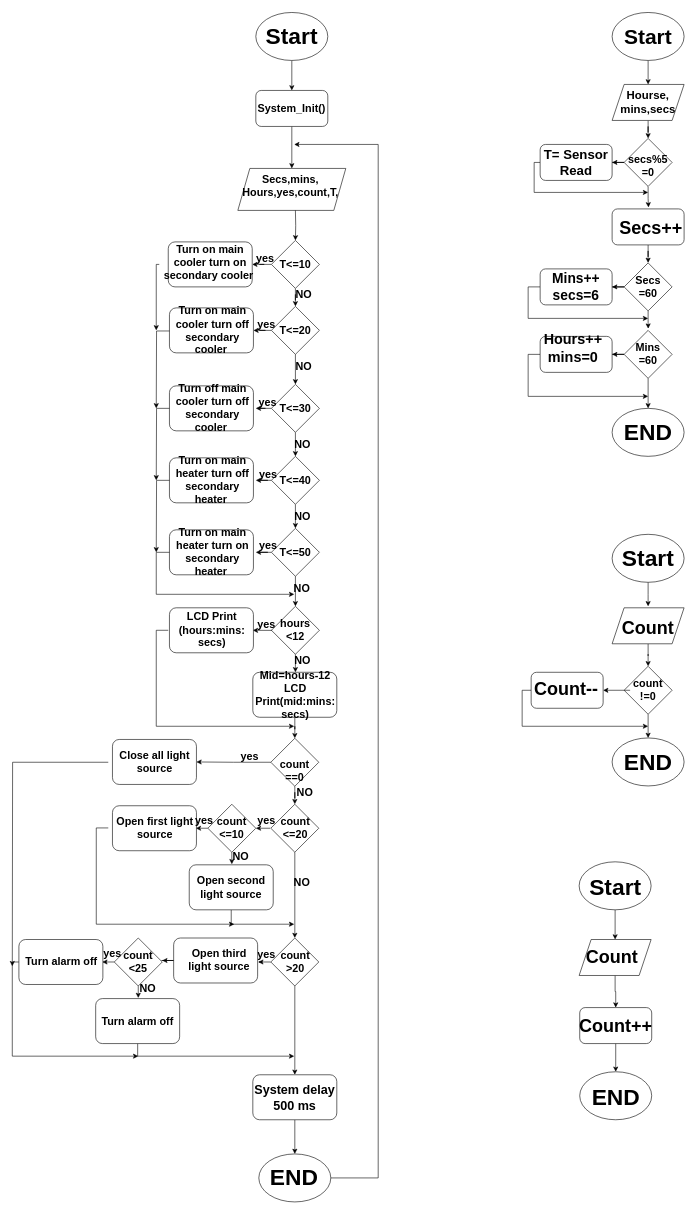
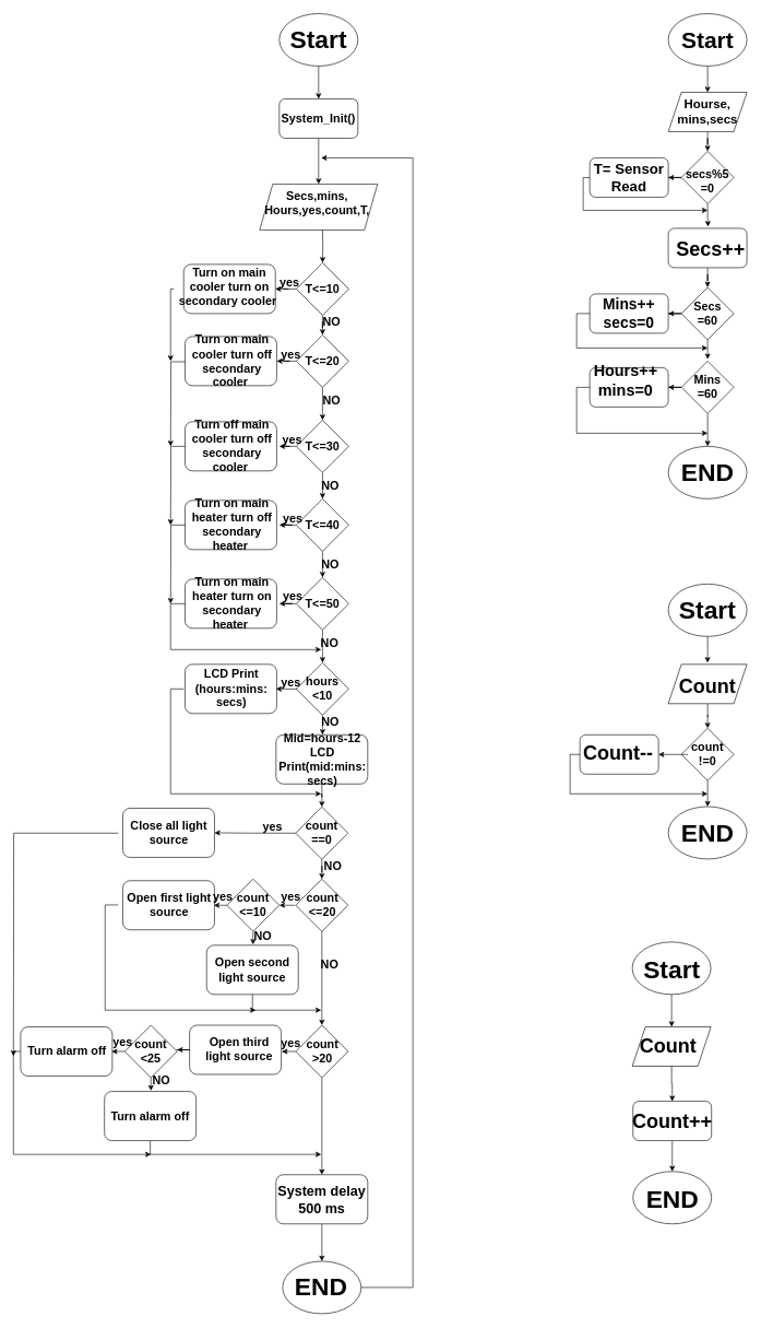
- <mxCell id="140" value="&lt;font style=&quot;font-size: 23px&quot;&gt;Mins++&lt;br&gt;secs=6&lt;/font&gt;" style="text;html=1;strokeColor=none;fillColor=none;align=center;verticalAlign=middle;whiteSpace=wrap;rounded=0;fontSize=18;fontStyle=1" vertex="1" parent="1"><mxGeometry x="915" y="461.25" width="90" height="32.5" as="geometry" /></mxCell>
+ <mxCell id="140" value="&lt;font style=&quot;font-size: 23px&quot;&gt;Mins++&lt;br&gt;secs=0&lt;/font&gt;" style="text;html=1;strokeColor=none;fillColor=none;align=center;verticalAlign=middle;whiteSpace=wrap;rounded=0;fontSize=18;fontStyle=1" vertex="1" parent="1"><mxGeometry x="915" y="461.25" width="90" height="32.5" as="geometry" /></mxCell>
- <mxCell id="59" value="hours &amp;lt;12" style="text;html=1;strokeColor=none;fillColor=none;align=center;verticalAlign=middle;whiteSpace=wrap;rounded=0;fontSize=18;fontStyle=1" vertex="1" parent="1"><mxGeometry x="456" y="1035" width="72" height="30" as="geometry" /></mxCell>
+ <mxCell id="59" value="hours &amp;lt;10" style="text;html=1;strokeColor=none;fillColor=none;align=center;verticalAlign=middle;whiteSpace=wrap;rounded=0;fontSize=18;fontStyle=1" vertex="1" parent="1"><mxGeometry x="456" y="1035" width="72" height="30" as="geometry" /></mxCell>
- <mxCell id="71" value="count ==0" style="text;html=1;strokeColor=none;fillColor=none;align=center;verticalAlign=middle;whiteSpace=wrap;rounded=0;fontSize=18;fontStyle=1" vertex="1" parent="1"><mxGeometry x="460" y="1270" width="62" height="30" as="geometry" /></mxCell>
+ <mxCell id="71" value="count ==0" style="text;html=1;strokeColor=none;fillColor=none;align=center;verticalAlign=middle;whiteSpace=wrap;rounded=0;fontSize=18;fontStyle=1" vertex="1" parent="1"><mxGeometry x="460" y="1255" width="62" height="30" as="geometry" /></mxCell>
